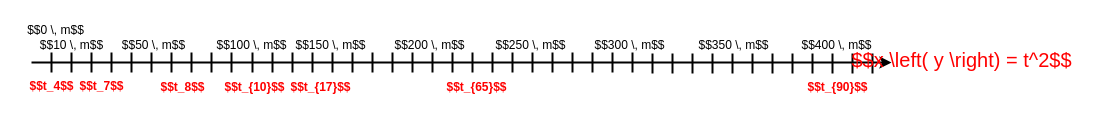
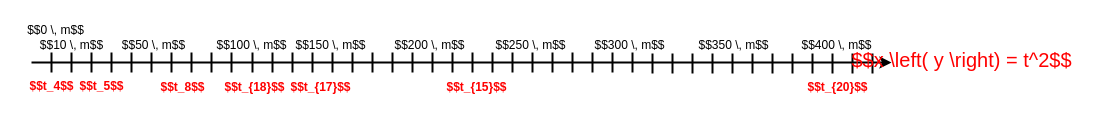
- <mxCell id="57" value="$$t_7$$" style="text;html=1;resizable=0;autosize=1;align=center;verticalAlign=middle;points=[];fillColor=none;strokeColor=none;rounded=0;fontColor=#FF0000;fontStyle=1" vertex="1" parent="1"><mxGeometry x="71" y="76" width="60" height="20" as="geometry" /></mxCell>
+ <mxCell id="57" value="$$t_5$$" style="text;html=1;resizable=0;autosize=1;align=center;verticalAlign=middle;points=[];fillColor=none;strokeColor=none;rounded=0;fontColor=#FF0000;fontStyle=1" vertex="1" parent="1"><mxGeometry x="71" y="76" width="60" height="20" as="geometry" /></mxCell>
- <mxCell id="59" value="$$t_{10}$$" style="text;html=1;resizable=0;autosize=1;align=center;verticalAlign=middle;points=[];fillColor=none;strokeColor=none;rounded=0;fontColor=#FF0000;fontStyle=1" vertex="1" parent="1"><mxGeometry x="214" y="77" width="80" height="20" as="geometry" /></mxCell>
+ <mxCell id="59" value="$$t_{18}$$" style="text;html=1;resizable=0;autosize=1;align=center;verticalAlign=middle;points=[];fillColor=none;strokeColor=none;rounded=0;fontColor=#FF0000;fontStyle=1" vertex="1" parent="1"><mxGeometry x="214" y="77" width="80" height="20" as="geometry" /></mxCell>
- <mxCell id="61" value="$$t_{65}$$" style="text;html=1;resizable=0;autosize=1;align=center;verticalAlign=middle;points=[];fillColor=none;strokeColor=none;rounded=0;fontColor=#FF0000;fontStyle=1" vertex="1" parent="1"><mxGeometry x="436" y="77" width="80" height="20" as="geometry" /></mxCell>
+ <mxCell id="61" value="$$t_{15}$$" style="text;html=1;resizable=0;autosize=1;align=center;verticalAlign=middle;points=[];fillColor=none;strokeColor=none;rounded=0;fontColor=#FF0000;fontStyle=1" vertex="1" parent="1"><mxGeometry x="436" y="77" width="80" height="20" as="geometry" /></mxCell>
- <mxCell id="62" value="$$t_{90}$$" style="text;html=1;resizable=0;autosize=1;align=center;verticalAlign=middle;points=[];fillColor=none;strokeColor=none;rounded=0;fontColor=#FF0000;fontStyle=1" vertex="1" parent="1"><mxGeometry x="797" y="77" width="80" height="20" as="geometry" /></mxCell>
+ <mxCell id="62" value="$$t_{20}$$" style="text;html=1;resizable=0;autosize=1;align=center;verticalAlign=middle;points=[];fillColor=none;strokeColor=none;rounded=0;fontColor=#FF0000;fontStyle=1" vertex="1" parent="1"><mxGeometry x="797" y="77" width="80" height="20" as="geometry" /></mxCell>
